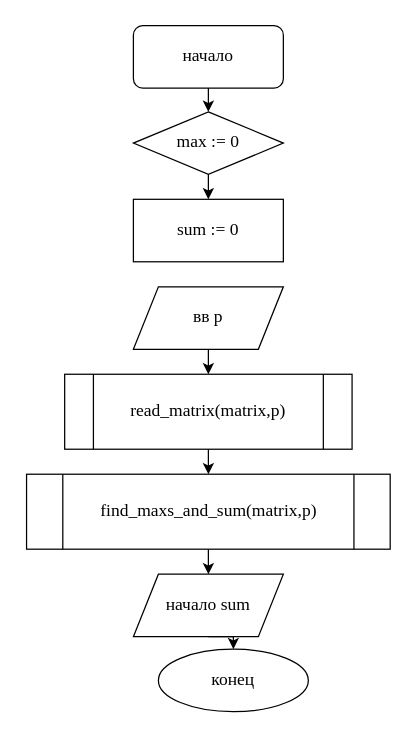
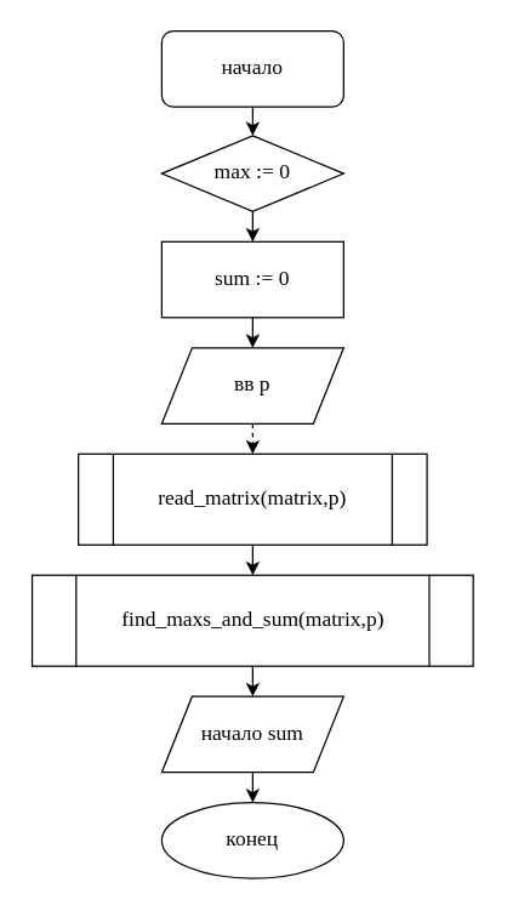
+ <mxCell id="6" style="edgeStyle=orthogonalEdgeStyle;rounded=0;orthogonalLoop=1;jettySize=auto;html=1;exitX=0.5;exitY=1;exitDx=0;exitDy=0;entryX=0.5;entryY=0;entryDx=0;entryDy=0;fontFamily=Lucida Console;fontSize=14;" edge="1" parent="1" source="7" target="9"><mxGeometry relative="1" as="geometry" /></mxCell>
- <mxCell id="8" style="edgeStyle=orthogonalEdgeStyle;rounded=0;orthogonalLoop=1;jettySize=auto;html=1;exitX=0.5;exitY=1;exitDx=0;exitDy=0;entryX=0.5;entryY=0;entryDx=0;entryDy=0;fontFamily=Lucida Console;fontSize=14;" edge="1" parent="1" source="9" target="11"><mxGeometry relative="1" as="geometry" /></mxCell>
+ <mxCell id="8" style="edgeStyle=orthogonalEdgeStyle;rounded=0;orthogonalLoop=1;jettySize=auto;html=1;exitX=0.5;exitY=1;exitDx=0;exitDy=0;entryX=0.5;entryY=0;entryDx=0;entryDy=0;fontFamily=Lucida Console;fontSize=14;dashed=1;" edge="1" parent="1" source="9" target="11"><mxGeometry relative="1" as="geometry" /></mxCell>
- <mxCell id="16" value="конец" style="ellipse;whiteSpace=wrap;html=1;fontFamily=Lucida Console;fontSize=14;" vertex="1" parent="1"><mxGeometry x="126" y="519" width="120" height="50" as="geometry" /></mxCell>
+ <mxCell id="16" value="конец" style="ellipse;whiteSpace=wrap;html=1;fontFamily=Lucida Console;fontSize=14;" vertex="1" parent="1"><mxGeometry x="106" y="529" width="120" height="50" as="geometry" /></mxCell>
